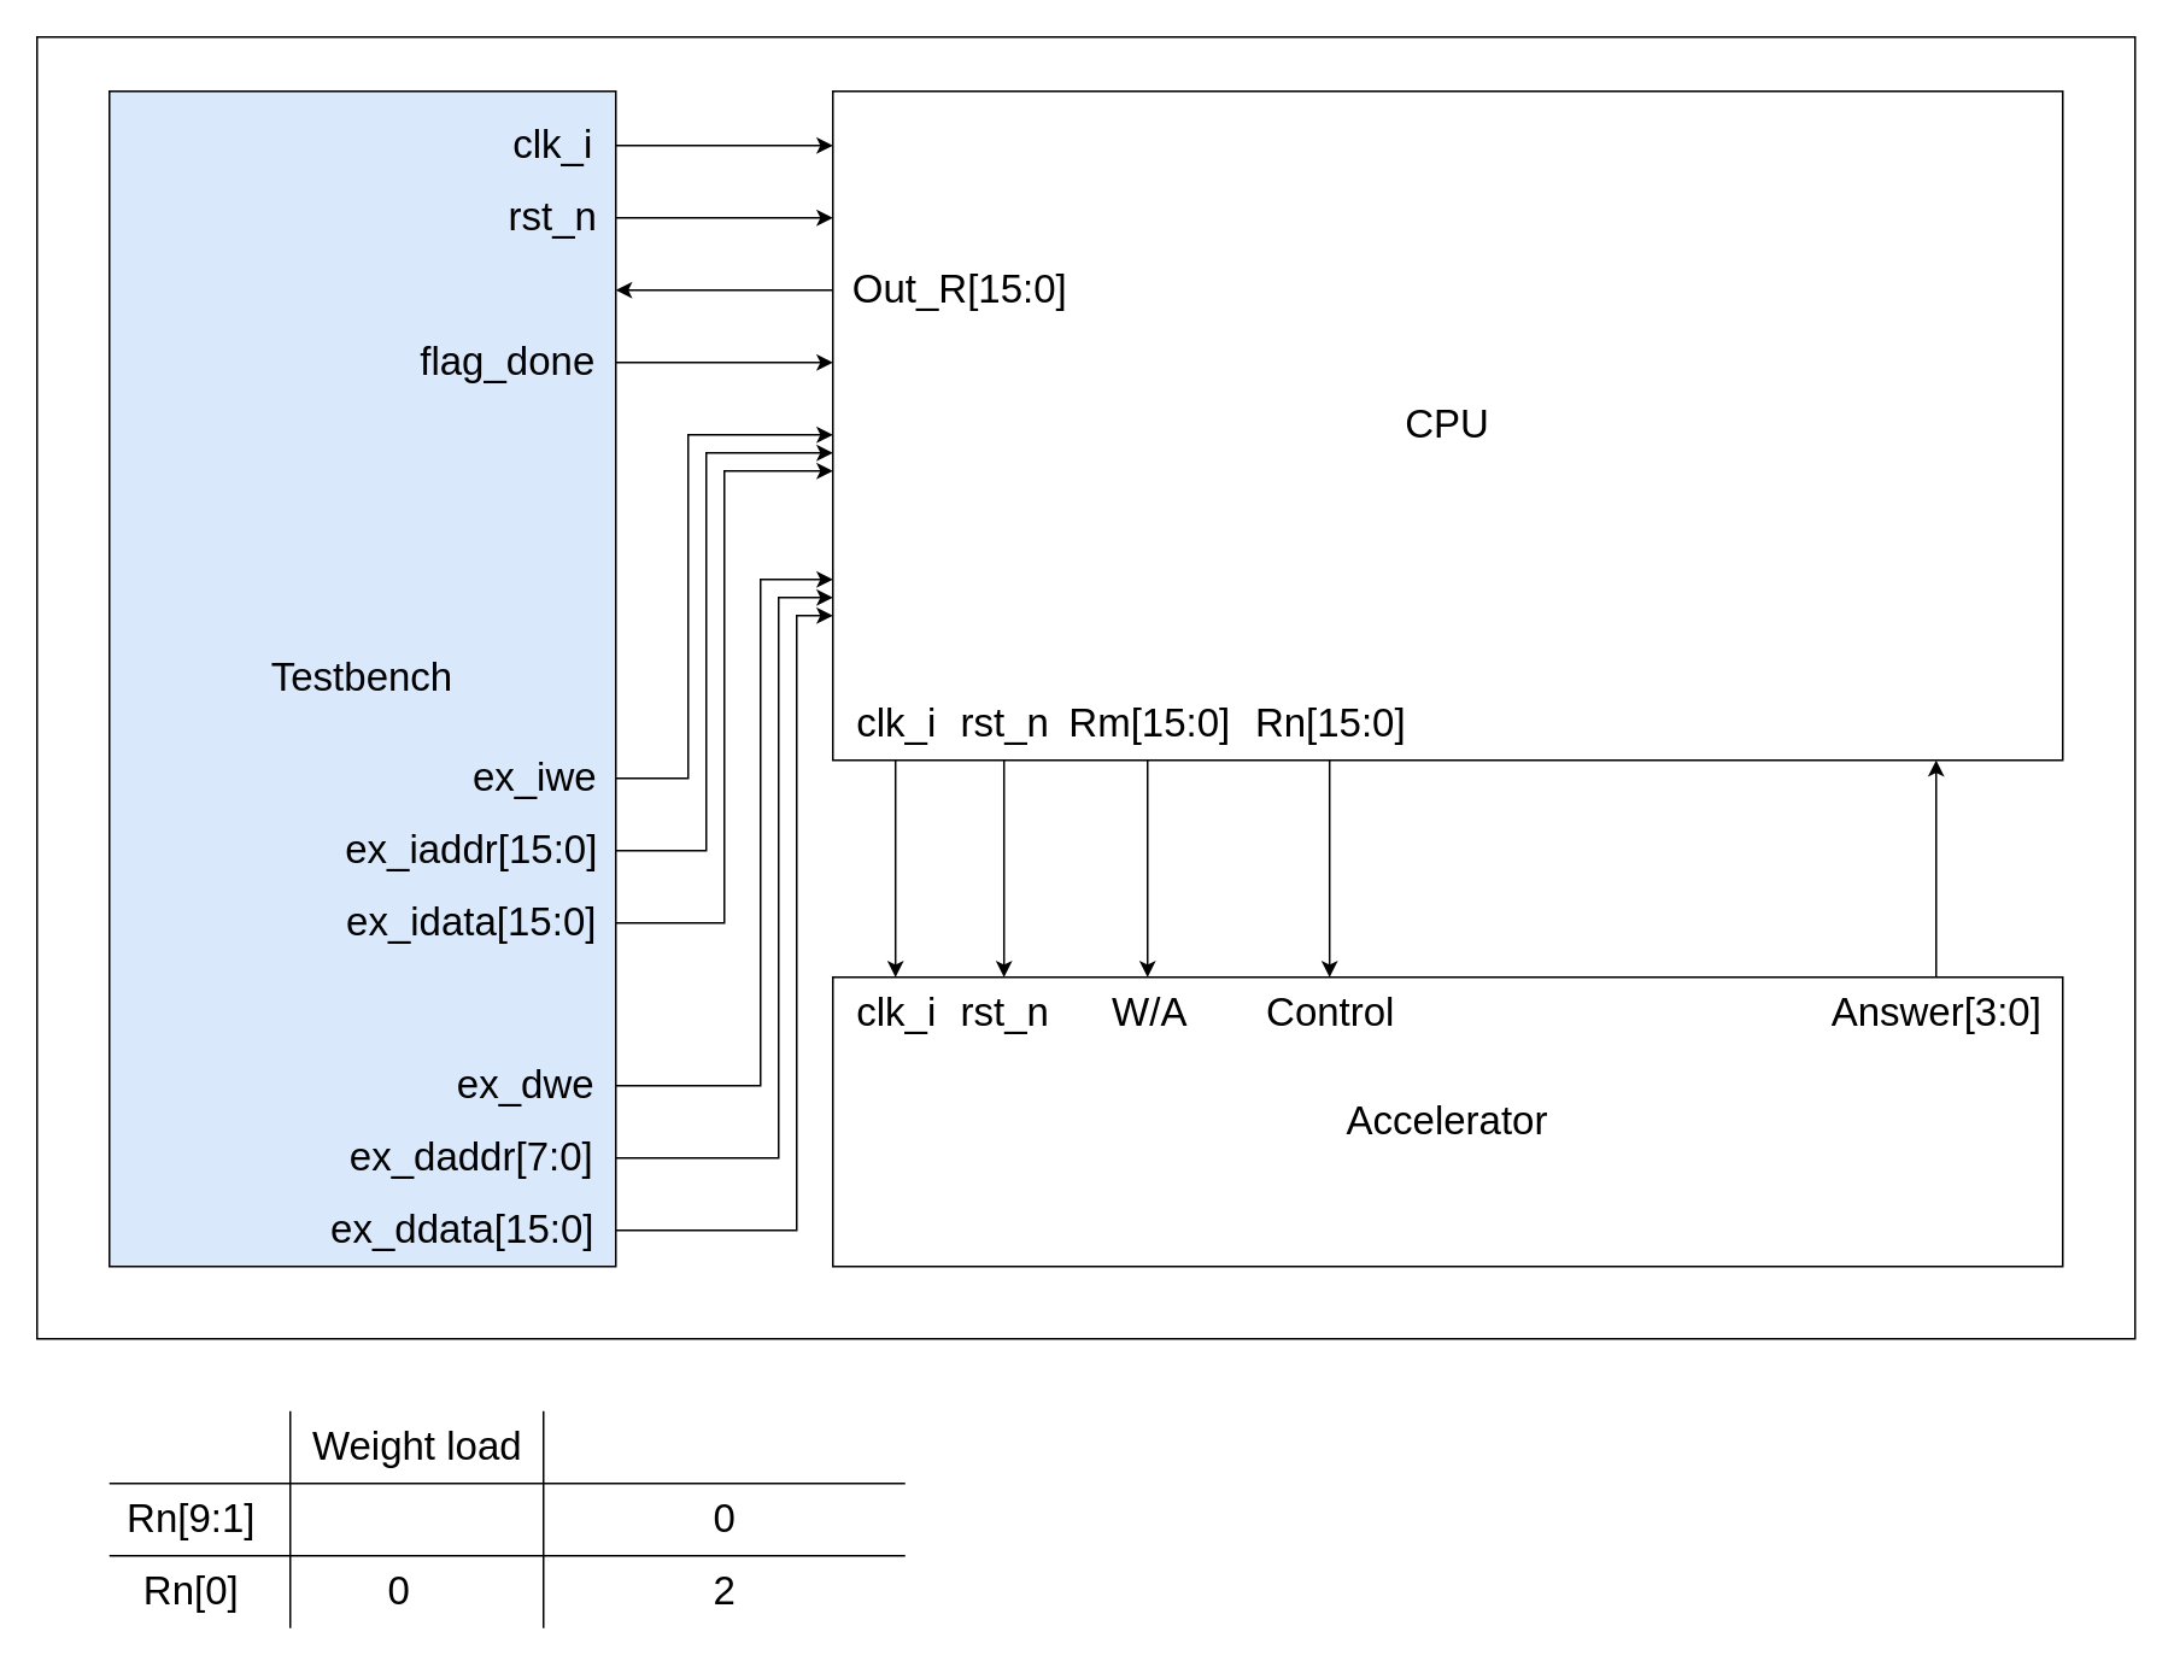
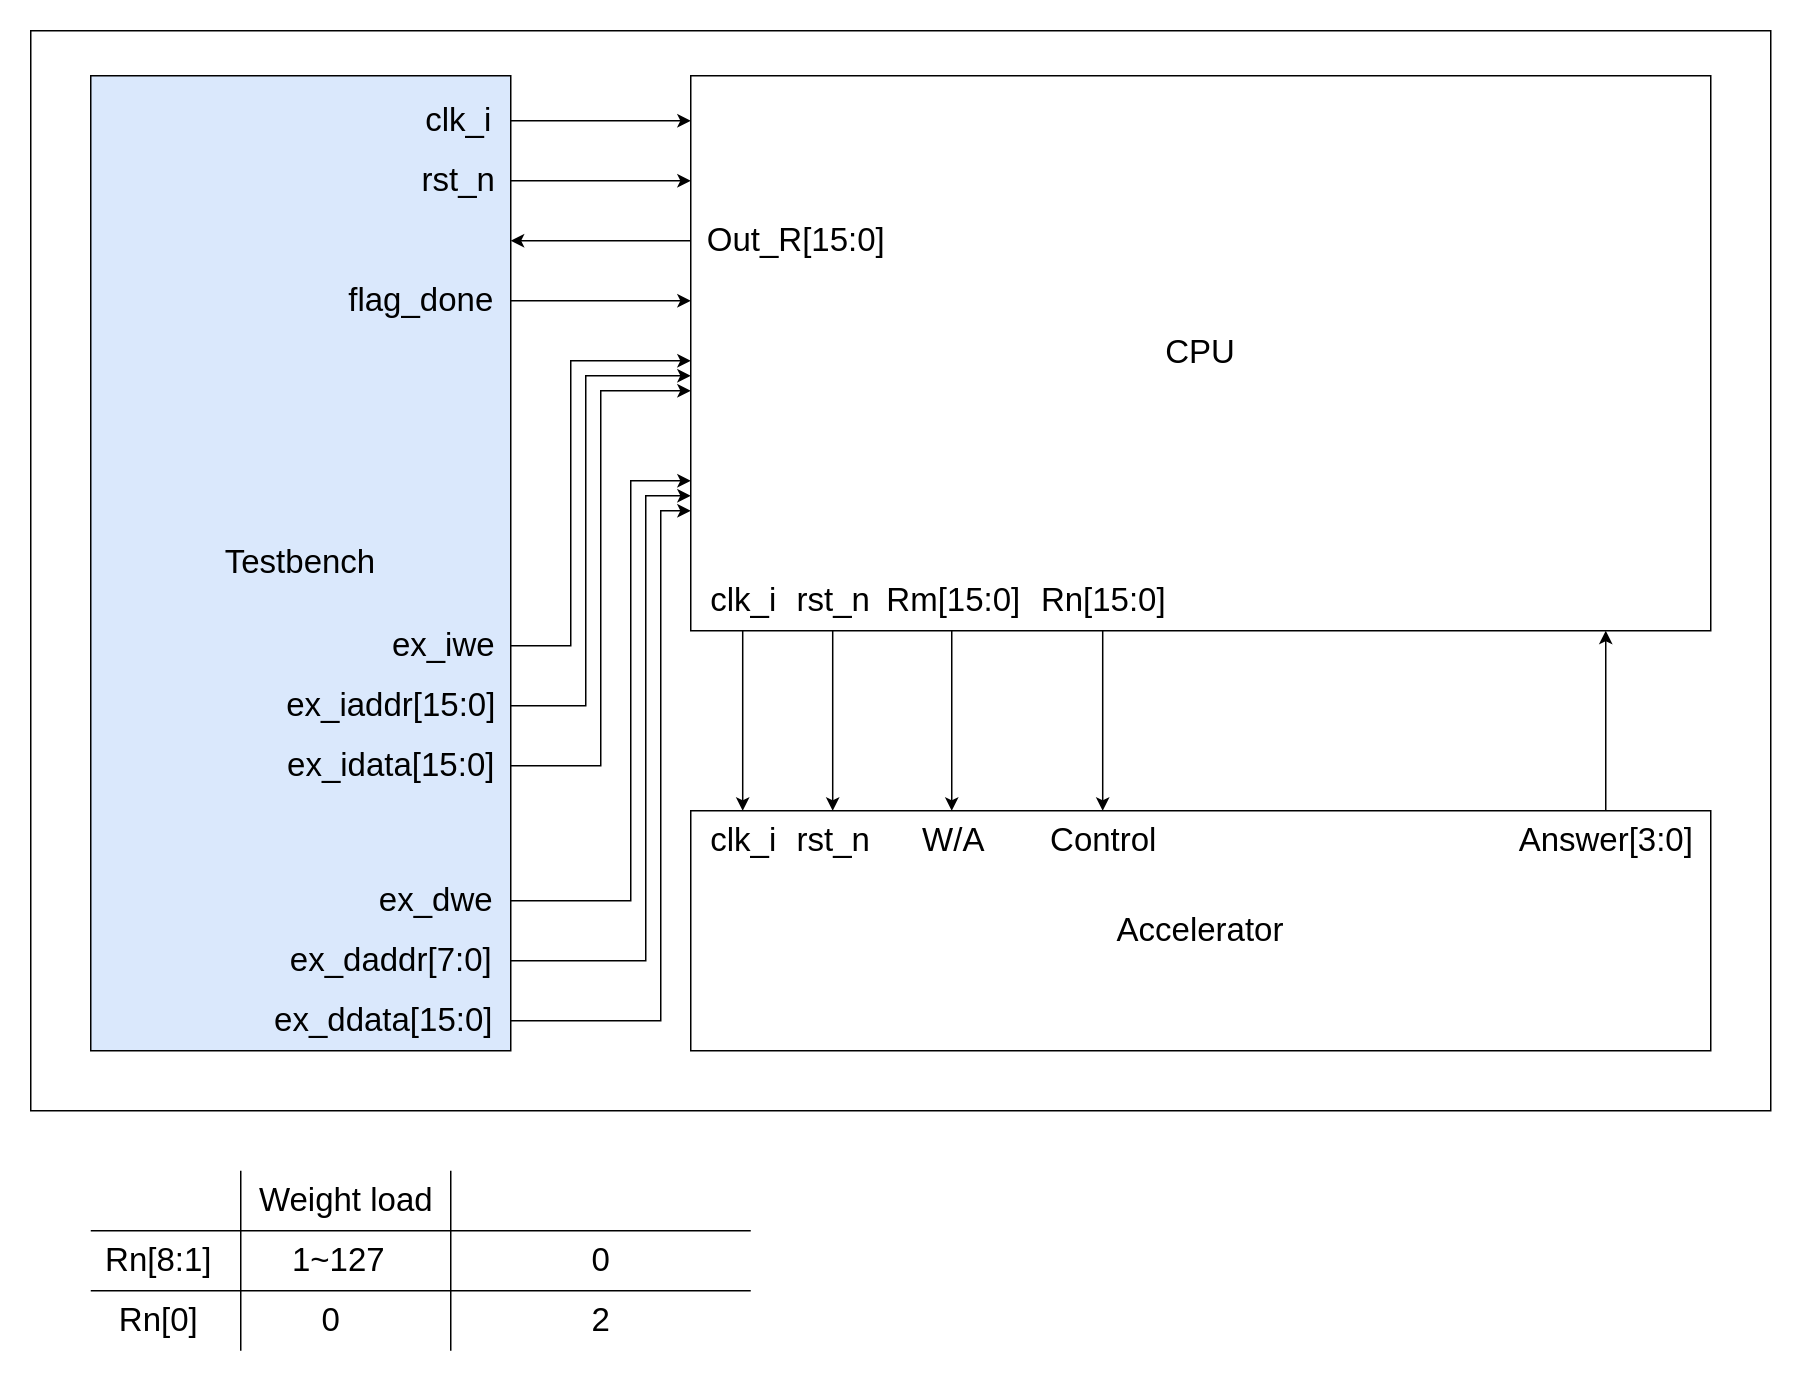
- <mxCell id="50" value="&lt;font style=&quot;font-size: 22px;&quot;&gt;Rn[9:1]&lt;/font&gt;" style="text;html=1;align=center;verticalAlign=middle;resizable=0;points=[];autosize=1;strokeColor=none;fillColor=none;fontFamily=Helvetica;fontSize=12;fontColor=default;allowArrows=0;connectable=0;" vertex="1" parent="1"><mxGeometry x="60" y="820" width="90" height="40" as="geometry" /></mxCell>
+ <mxCell id="50" value="&lt;font style=&quot;font-size: 22px;&quot;&gt;Rn[8:1]&lt;/font&gt;" style="text;html=1;align=center;verticalAlign=middle;resizable=0;points=[];autosize=1;strokeColor=none;fillColor=none;fontFamily=Helvetica;fontSize=12;fontColor=default;allowArrows=0;connectable=0;" vertex="1" parent="1"><mxGeometry x="60" y="820" width="90" height="40" as="geometry" /></mxCell>
+ <mxCell id="45" value="&lt;font style=&quot;font-size: 22px;&quot;&gt;1~127&lt;/font&gt;" style="text;html=1;align=center;verticalAlign=middle;resizable=0;points=[];autosize=1;strokeColor=none;fillColor=none;fontFamily=Helvetica;fontSize=12;fontColor=default;allowArrows=0;connectable=0;" parent="1" vertex="1"><mxGeometry x="180" y="820" width="90" height="40" as="geometry" /></mxCell>
